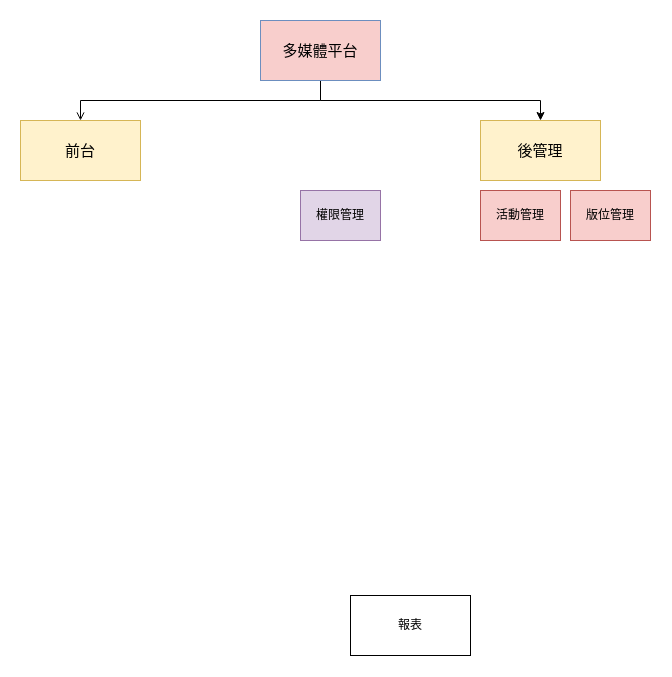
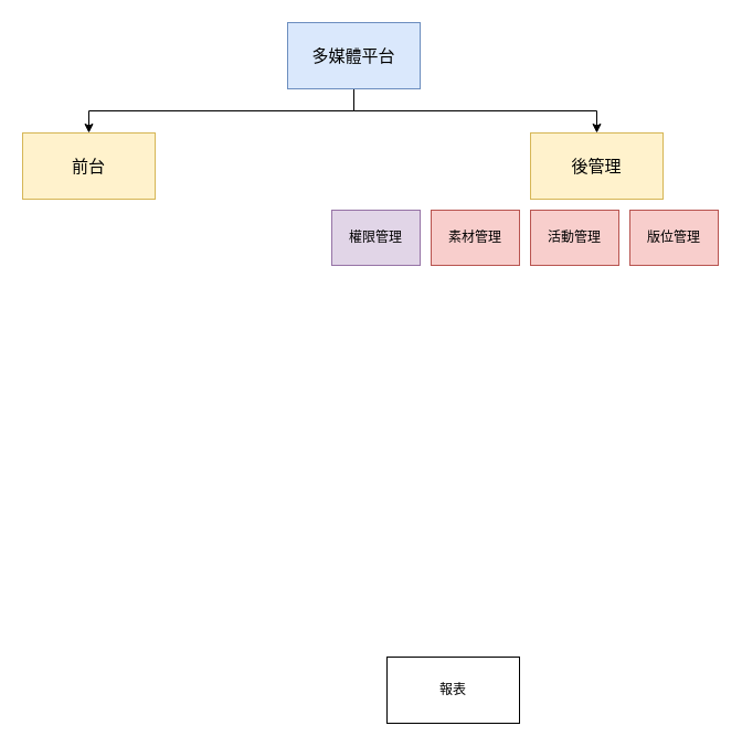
- <mxCell id="4" value="&lt;font style=&quot;font-size: 15px&quot;&gt;多媒體平台&lt;/font&gt;" style="rounded=0;whiteSpace=wrap;html=1;fillColor=#f8cecc;strokeColor=#6c8ebf;" vertex="1" parent="1"><mxGeometry x="260" y="20" width="120" height="60" as="geometry" /></mxCell>
+ <mxCell id="4" value="&lt;font style=&quot;font-size: 15px&quot;&gt;多媒體平台&lt;/font&gt;" style="rounded=0;whiteSpace=wrap;html=1;fillColor=#dae8fc;strokeColor=#6c8ebf;" vertex="1" parent="1"><mxGeometry x="260" y="20" width="120" height="60" as="geometry" /></mxCell>
- <mxCell id="2" style="edgeStyle=orthogonalEdgeStyle;rounded=0;orthogonalLoop=1;jettySize=auto;html=1;exitX=0.5;exitY=1;exitDx=0;exitDy=0;entryX=0.5;entryY=0;entryDx=0;entryDy=0;endArrow=open;" edge="1" parent="1" source="4" target="5"><mxGeometry relative="1" as="geometry" /></mxCell>
+ <mxCell id="2" style="edgeStyle=orthogonalEdgeStyle;rounded=0;orthogonalLoop=1;jettySize=auto;html=1;exitX=0.5;exitY=1;exitDx=0;exitDy=0;entryX=0.5;entryY=0;entryDx=0;entryDy=0;" edge="1" parent="1" source="4" target="5"><mxGeometry relative="1" as="geometry" /></mxCell>
+ <mxCell id="7" value="素材管理" style="rounded=0;whiteSpace=wrap;html=1;fillColor=#f8cecc;strokeColor=#b85450;" vertex="1" parent="1"><mxGeometry x="390" y="190" width="80" height="50" as="geometry" /></mxCell>
